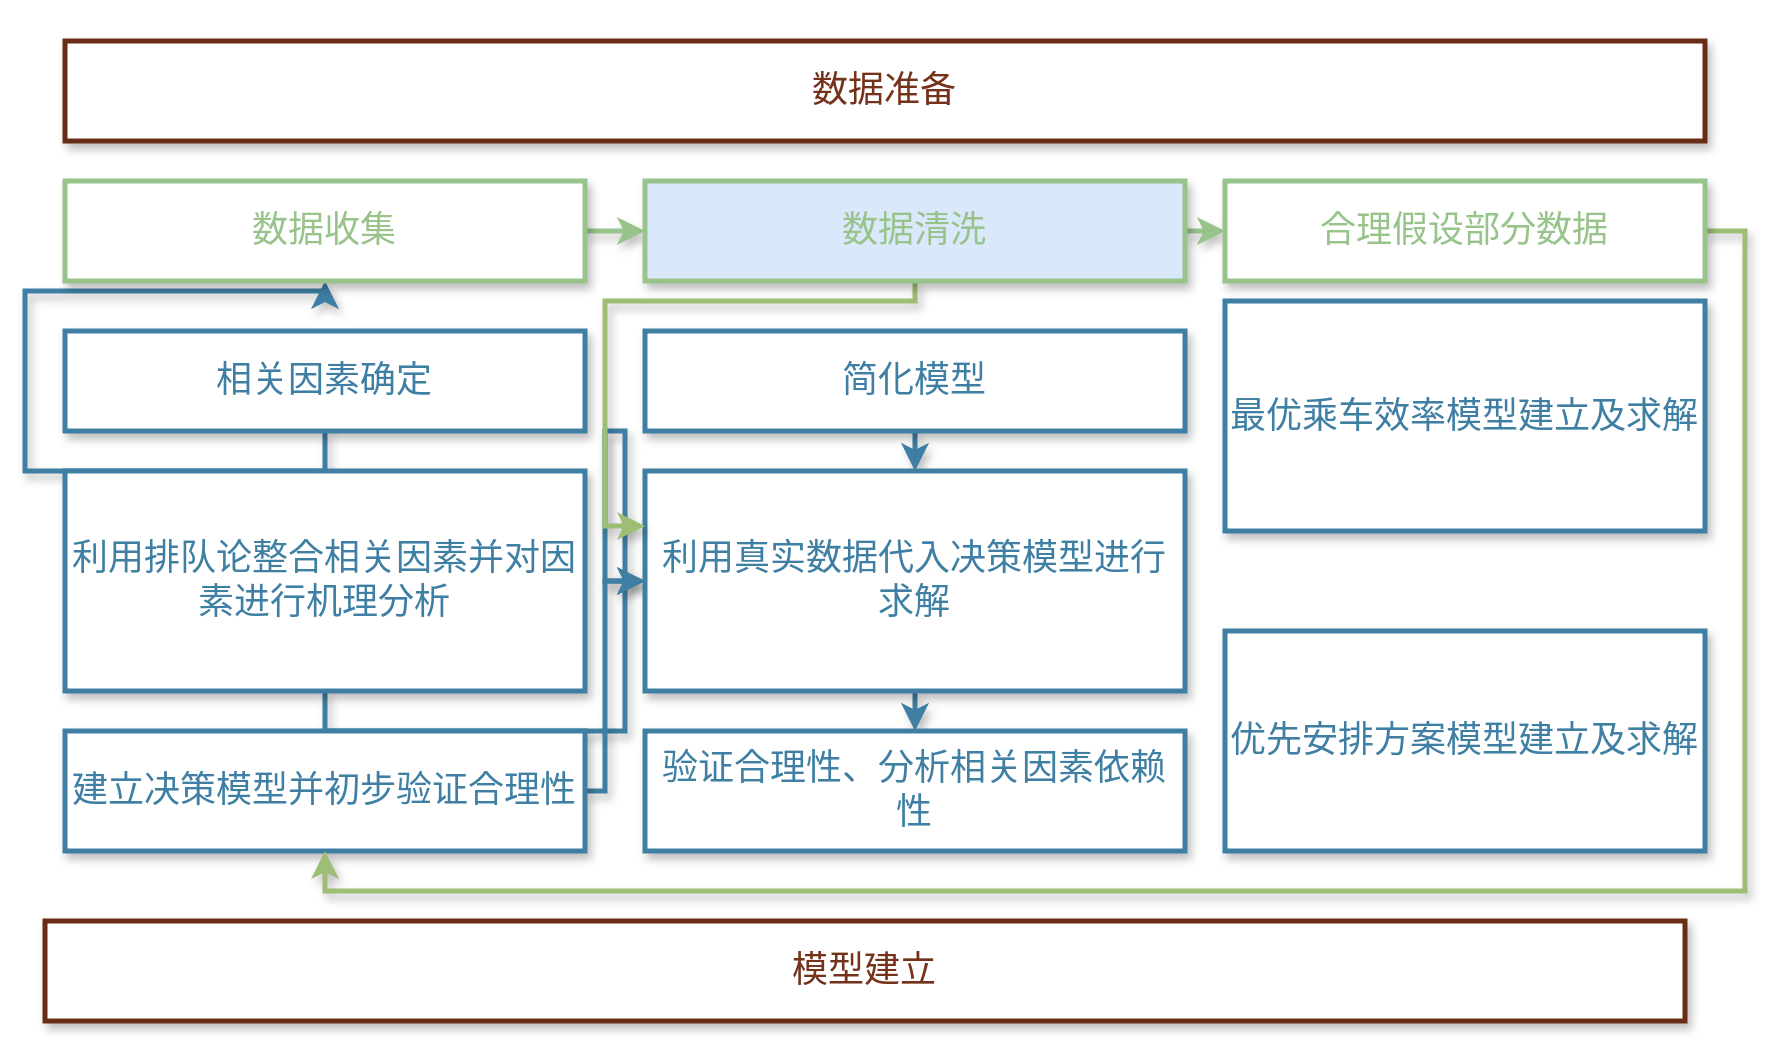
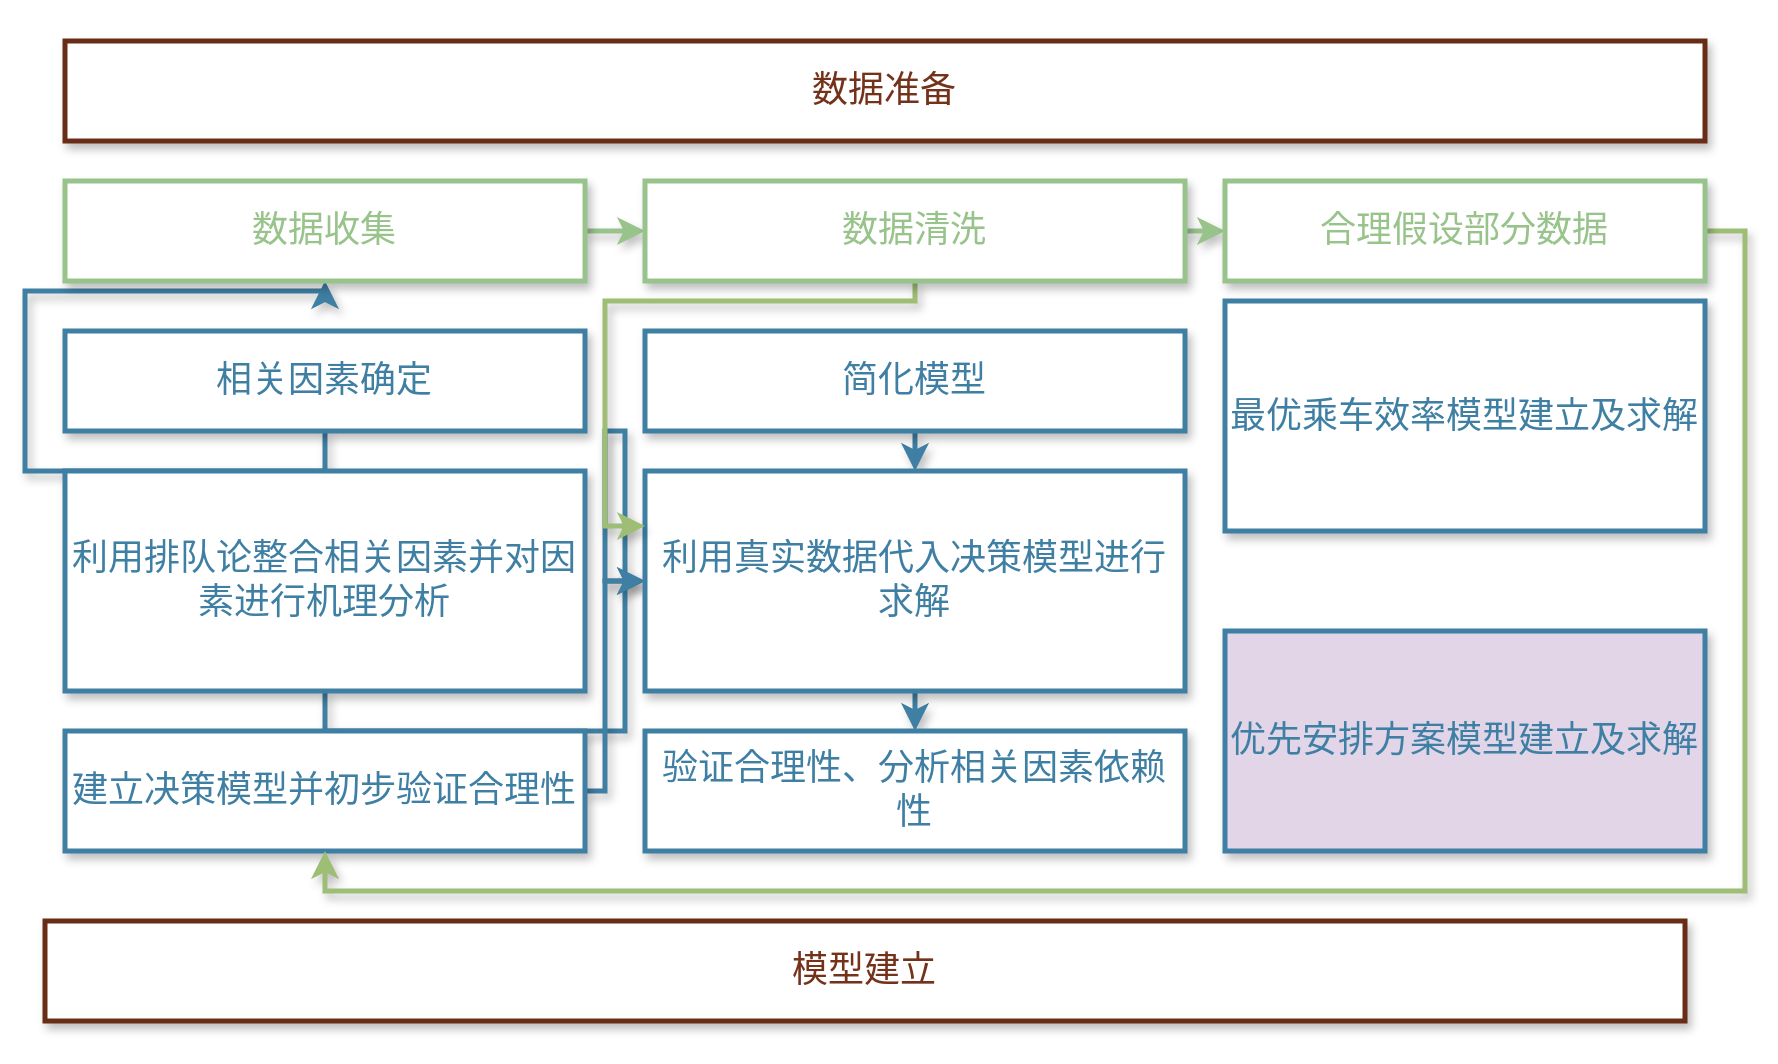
- <mxCell id="21" value="&lt;span style=&quot;color: rgb(152 , 195 , 139) ; font-size: 18px&quot;&gt;数据清洗&lt;/span&gt;" style="rounded=0;whiteSpace=wrap;html=1;strokeColor=#98C38B;shadow=1;strokeWidth=2.5;fillColor=#dae8fc;" parent="1" vertex="1"><mxGeometry x="320" y="90" width="270" height="50" as="geometry" /></mxCell>
+ <mxCell id="21" value="&lt;span style=&quot;color: rgb(152 , 195 , 139) ; font-size: 18px&quot;&gt;数据清洗&lt;/span&gt;" style="rounded=0;whiteSpace=wrap;html=1;strokeColor=#98C38B;shadow=1;strokeWidth=2.5;" parent="1" vertex="1"><mxGeometry x="320" y="90" width="270" height="50" as="geometry" /></mxCell>
- <mxCell id="15" value="&lt;span style=&quot;color: rgb(62 , 127 , 163) ; font-family: &amp;#34;helvetica&amp;#34; ; font-size: 18px&quot;&gt;优先安排方案模型建立及求解&lt;/span&gt;" style="rounded=0;whiteSpace=wrap;html=1;strokeColor=#3E7FA3;shadow=1;strokeWidth=2.5;" parent="1" vertex="1"><mxGeometry x="610" y="315" width="240" height="110" as="geometry" /></mxCell>
+ <mxCell id="15" value="&lt;span style=&quot;color: rgb(62 , 127 , 163) ; font-family: &amp;#34;helvetica&amp;#34; ; font-size: 18px&quot;&gt;优先安排方案模型建立及求解&lt;/span&gt;" style="rounded=0;whiteSpace=wrap;html=1;strokeColor=#3E7FA3;shadow=1;strokeWidth=2.5;fillColor=#e1d5e7;" parent="1" vertex="1"><mxGeometry x="610" y="315" width="240" height="110" as="geometry" /></mxCell>
